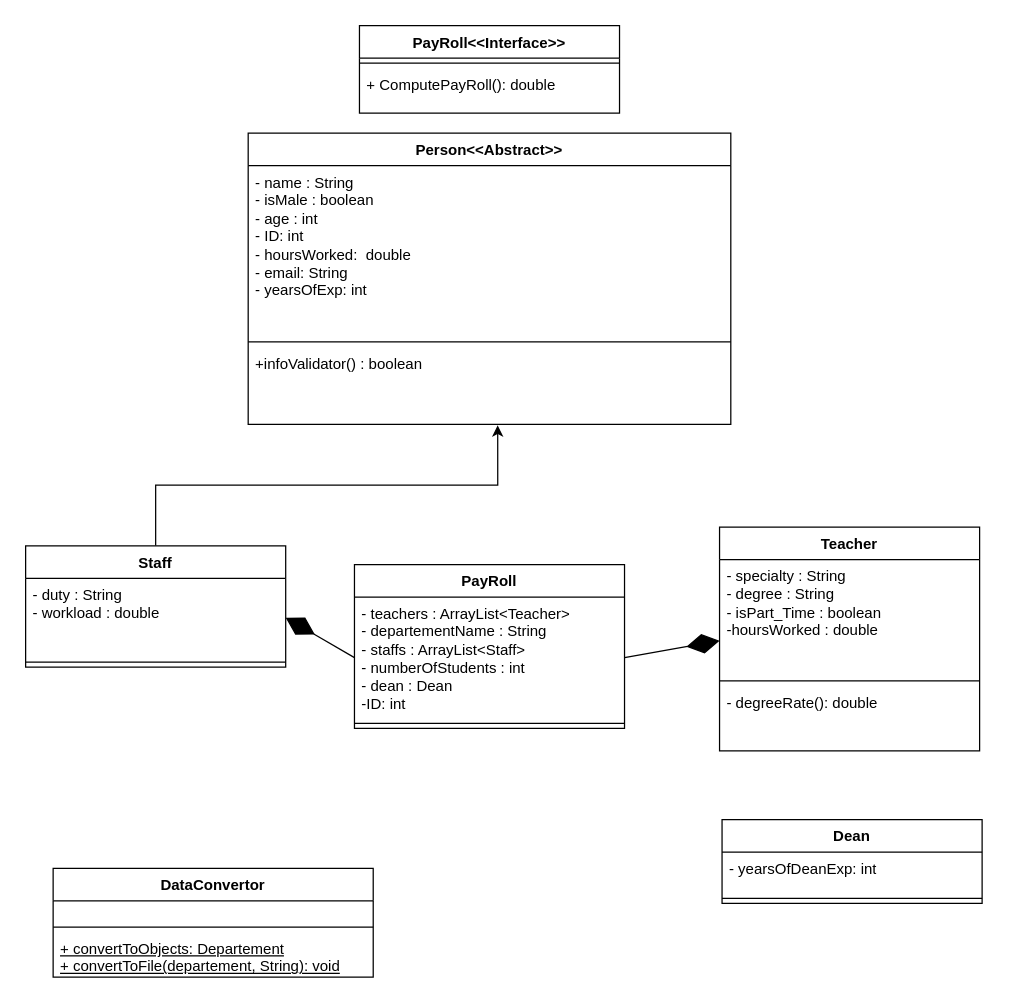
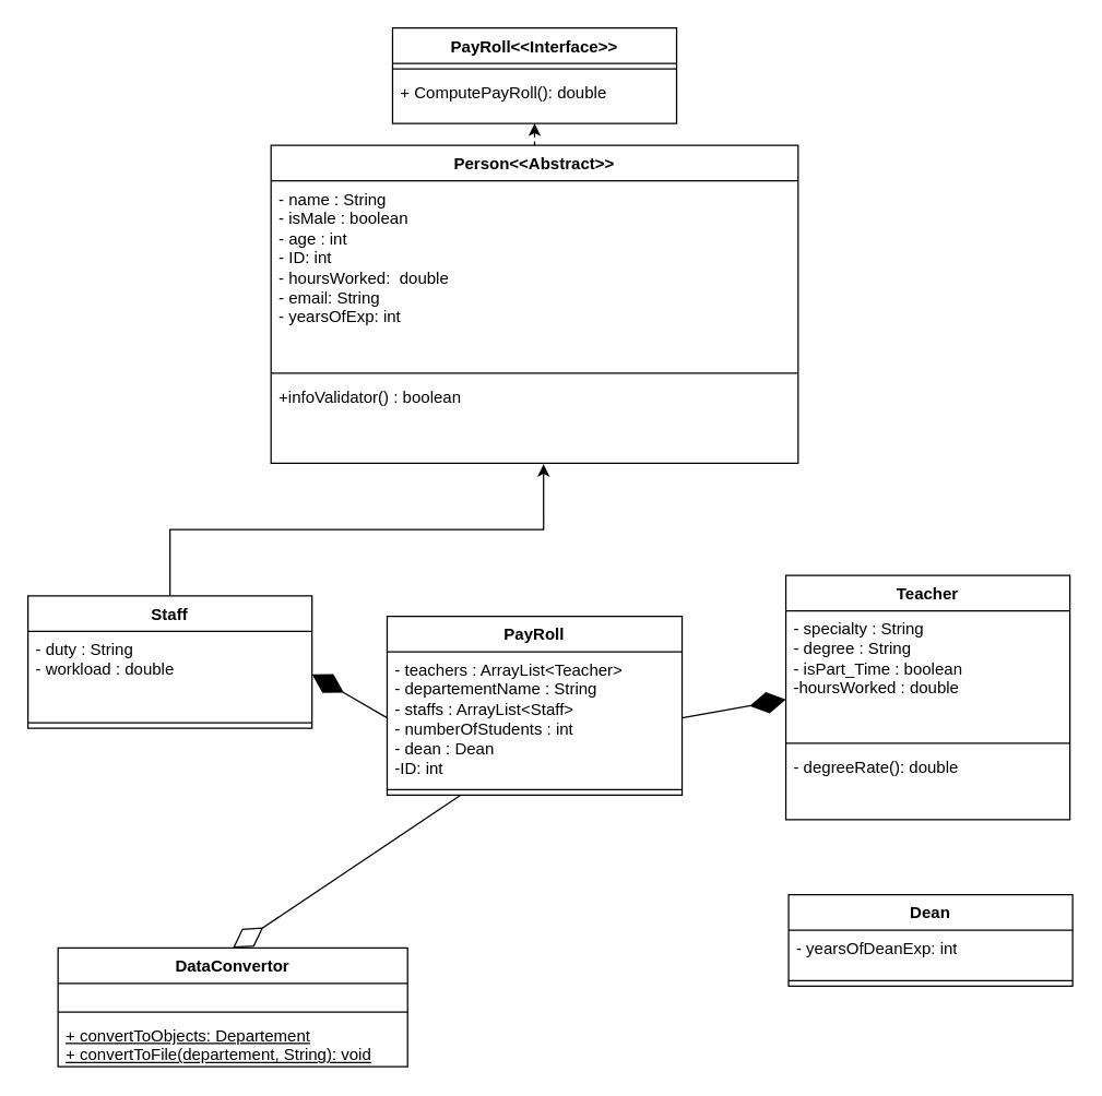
+ <mxCell id="23" value="" style="html=1;labelBackgroundColor=#ffffff;startArrow=none;startFill=0;startSize=6;endArrow=classic;endFill=1;endSize=6;jettySize=auto;orthogonalLoop=1;strokeWidth=1;dashed=1;fontSize=14;rounded=0;exitX=0.5;exitY=0;exitDx=0;exitDy=0;" parent="1" source="5" target="19" edge="1"><mxGeometry width="60" height="60" relative="1" as="geometry"><mxPoint x="143" y="107" as="sourcePoint" /><mxPoint x="203" y="47" as="targetPoint" /></mxGeometry></mxCell>
+ <mxCell id="30" value="" style="endArrow=diamondThin;endFill=0;endSize=24;html=1;rounded=0;exitX=0.25;exitY=1;exitDx=0;exitDy=0;entryX=0.5;entryY=0;entryDx=0;entryDy=0;" parent="1" source="2" target="26" edge="1"><mxGeometry width="160" relative="1" as="geometry"><mxPoint x="283" y="576" as="sourcePoint" /><mxPoint x="497" y="673" as="targetPoint" /></mxGeometry></mxCell>
